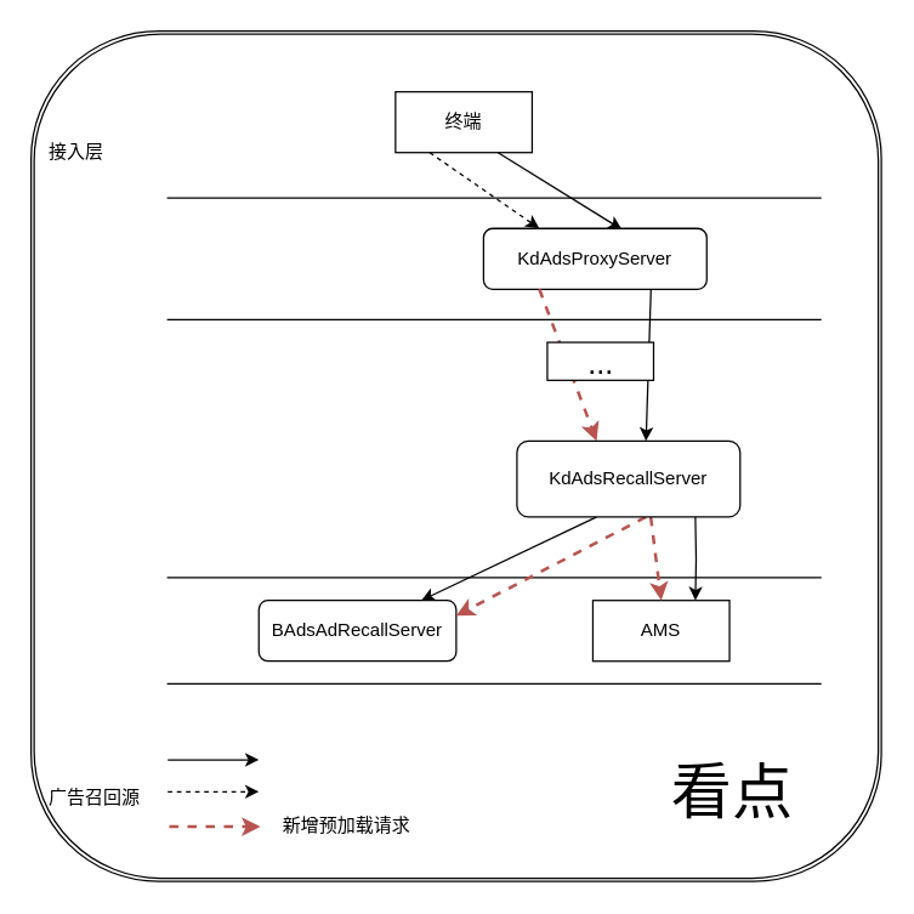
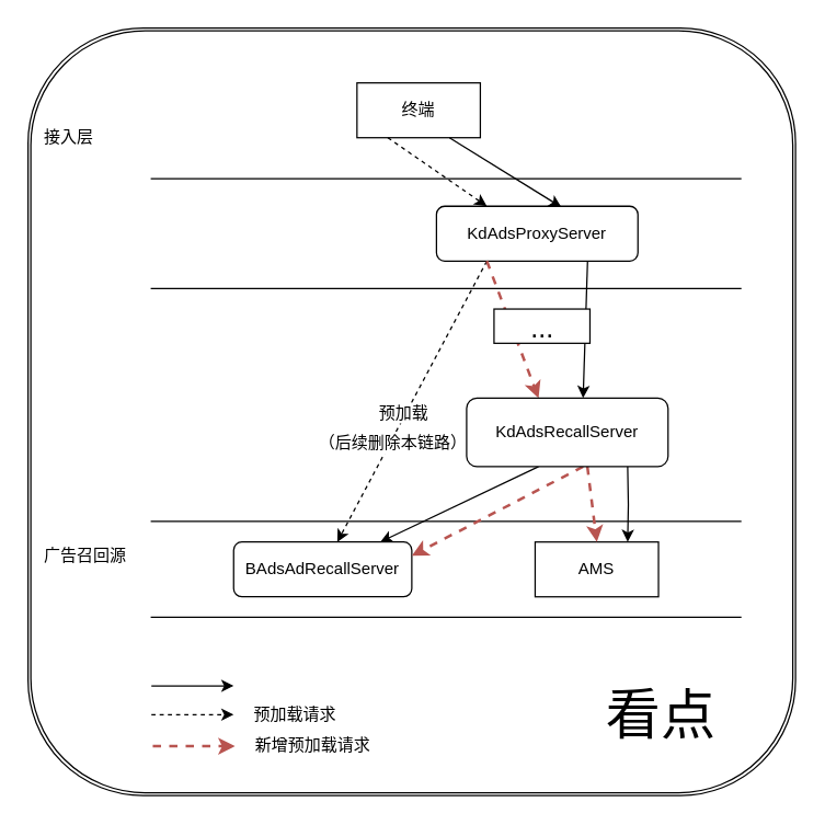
+ <mxCell id="10" value="" style="endArrow=classic;html=1;exitX=0.25;exitY=1;exitDx=0;exitDy=0;dashed=1;" edge="1" parent="1" source="4" target="6"><mxGeometry width="50" height="50" relative="1" as="geometry"><mxPoint x="230" y="330" as="sourcePoint" /><mxPoint x="280" y="280" as="targetPoint" /></mxGeometry></mxCell>
+ <mxCell id="11" value="预加载" style="text;html=1;resizable=0;points=[];align=center;verticalAlign=middle;labelBackgroundColor=#ffffff;" vertex="1" connectable="0" parent="10"><mxGeometry x="0.086" y="-2" relative="1" as="geometry"><mxPoint as="offset" /></mxGeometry></mxCell>
+ <mxCell id="12" value="（后续删除本链路）" style="text;html=1;resizable=0;points=[];align=center;verticalAlign=middle;labelBackgroundColor=#ffffff;" vertex="1" connectable="0" parent="10"><mxGeometry x="0.28" y="1" relative="1" as="geometry"><mxPoint as="offset" /></mxGeometry></mxCell>
+ <mxCell id="19" value="预加载请求" style="text;html=1;resizable=0;points=[];autosize=1;align=left;verticalAlign=top;spacingTop=-4;" vertex="1" parent="1"><mxGeometry x="183" y="511" width="80" height="20" as="geometry" /></mxCell>
- <mxCell id="14" value="广告召回源" style="text;html=1;resizable=0;points=[];autosize=1;align=left;verticalAlign=top;spacingTop=-4;" vertex="1" parent="1"><mxGeometry x="30" y="515" width="80" height="20" as="geometry" /></mxCell>
+ <mxCell id="14" value="广告召回源" style="text;html=1;resizable=0;points=[];autosize=1;align=left;verticalAlign=top;spacingTop=-4;" vertex="1" parent="1"><mxGeometry x="30" y="395" width="80" height="20" as="geometry" /></mxCell>
